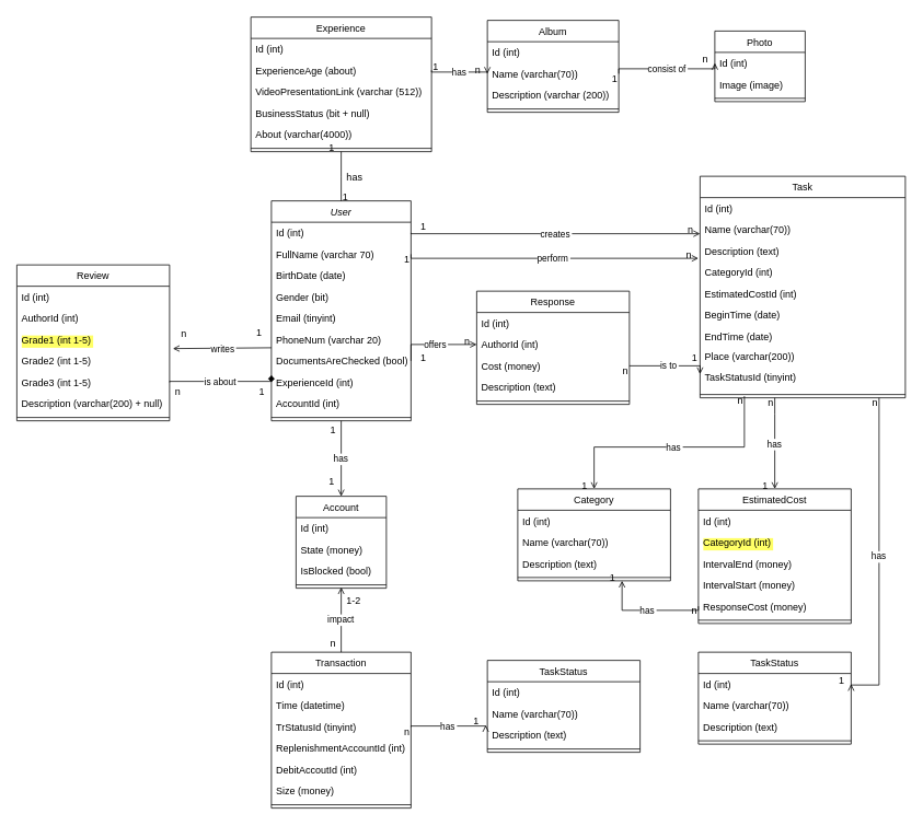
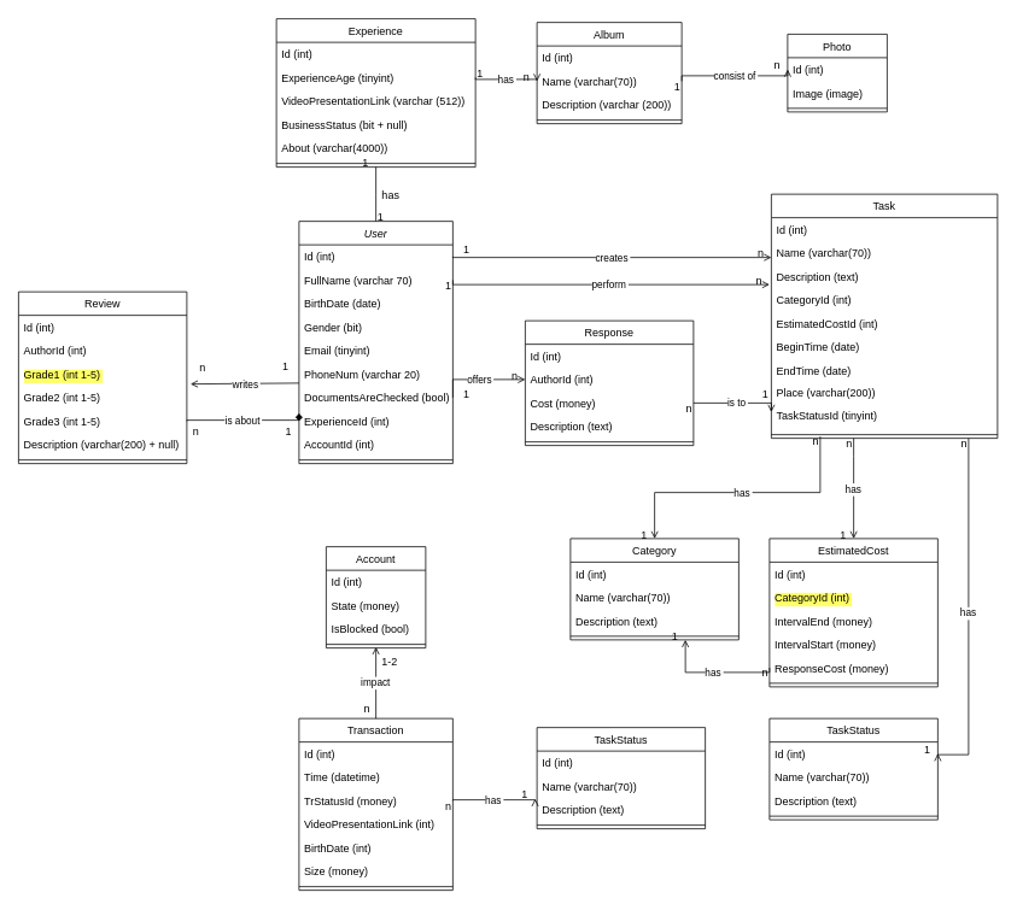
- <mxCell id="15" value="ExperienceAge (about)" style="text;align=left;verticalAlign=top;spacingLeft=4;spacingRight=4;overflow=hidden;rotatable=0;points=[[0,0.5],[1,0.5]];portConstraint=eastwest;" parent="13" vertex="1"><mxGeometry y="52" width="220" height="26" as="geometry" /></mxCell>
+ <mxCell id="15" value="ExperienceAge (tinyint)" style="text;align=left;verticalAlign=top;spacingLeft=4;spacingRight=4;overflow=hidden;rotatable=0;points=[[0,0.5],[1,0.5]];portConstraint=eastwest;" parent="13" vertex="1"><mxGeometry y="52" width="220" height="26" as="geometry" /></mxCell>
- <mxCell id="46" value="has" style="endArrow=open;shadow=0;strokeWidth=1;rounded=0;endFill=1;edgeStyle=elbowEdgeStyle;elbow=vertical;exitX=0.5;exitY=1;exitDx=0;exitDy=0;entryX=0.5;entryY=0;entryDx=0;entryDy=0;" edge="1" parent="1" source="2" target="24"><mxGeometry relative="1" as="geometry"><mxPoint x="500" y="234" as="sourcePoint" /><mxPoint x="580" y="234" as="targetPoint" /><mxPoint as="offset" /></mxGeometry></mxCell>
- <mxCell id="47" value="1" style="resizable=0;align=left;verticalAlign=bottom;labelBackgroundColor=none;fontSize=12;" connectable="0" vertex="1" parent="46"><mxGeometry x="-1" relative="1" as="geometry"><mxPoint x="-15" y="20" as="offset" /></mxGeometry></mxCell>
- <mxCell id="48" value="1" style="resizable=0;align=right;verticalAlign=bottom;labelBackgroundColor=none;fontSize=12;" connectable="0" vertex="1" parent="46"><mxGeometry x="1" relative="1" as="geometry"><mxPoint x="-7" y="-10" as="offset" /></mxGeometry></mxCell>
- <mxCell id="32" value="TrStatusId (tinyint)" style="text;align=left;verticalAlign=top;spacingLeft=4;spacingRight=4;overflow=hidden;rotatable=0;points=[[0,0.5],[1,0.5]];portConstraint=eastwest;rounded=0;shadow=0;html=0;" vertex="1" parent="29"><mxGeometry y="78" width="170" height="26" as="geometry" /></mxCell>
+ <mxCell id="32" value="TrStatusId (money)" style="text;align=left;verticalAlign=top;spacingLeft=4;spacingRight=4;overflow=hidden;rotatable=0;points=[[0,0.5],[1,0.5]];portConstraint=eastwest;rounded=0;shadow=0;html=0;" vertex="1" parent="29"><mxGeometry y="78" width="170" height="26" as="geometry" /></mxCell>
- <mxCell id="33" value="ReplenishmentAccountId (int)" style="text;align=left;verticalAlign=top;spacingLeft=4;spacingRight=4;overflow=hidden;rotatable=0;points=[[0,0.5],[1,0.5]];portConstraint=eastwest;" vertex="1" parent="29"><mxGeometry y="104" width="170" height="26" as="geometry" /></mxCell>
+ <mxCell id="33" value="VideoPresentationLink (int)" style="text;align=left;verticalAlign=top;spacingLeft=4;spacingRight=4;overflow=hidden;rotatable=0;points=[[0,0.5],[1,0.5]];portConstraint=eastwest;" vertex="1" parent="29"><mxGeometry y="104" width="170" height="26" as="geometry" /></mxCell>
- <mxCell id="34" value="DebitAccoutId (int)" style="text;align=left;verticalAlign=top;spacingLeft=4;spacingRight=4;overflow=hidden;rotatable=0;points=[[0,0.5],[1,0.5]];portConstraint=eastwest;" vertex="1" parent="29"><mxGeometry y="130" width="170" height="26" as="geometry" /></mxCell>
+ <mxCell id="34" value="BirthDate (int)" style="text;align=left;verticalAlign=top;spacingLeft=4;spacingRight=4;overflow=hidden;rotatable=0;points=[[0,0.5],[1,0.5]];portConstraint=eastwest;" vertex="1" parent="29"><mxGeometry y="130" width="170" height="26" as="geometry" /></mxCell>
